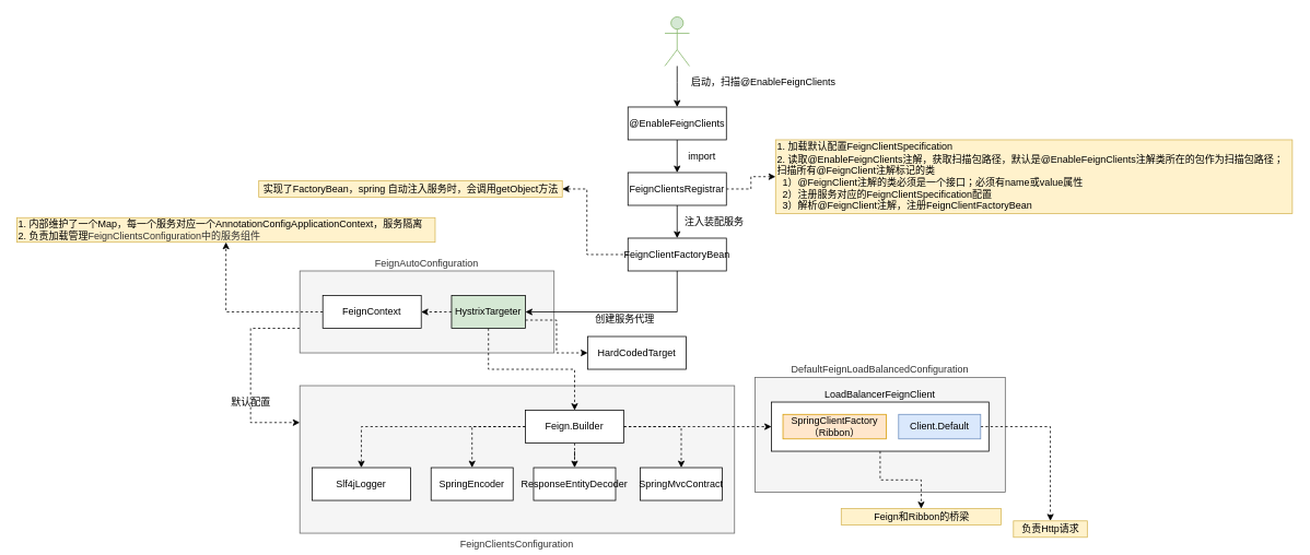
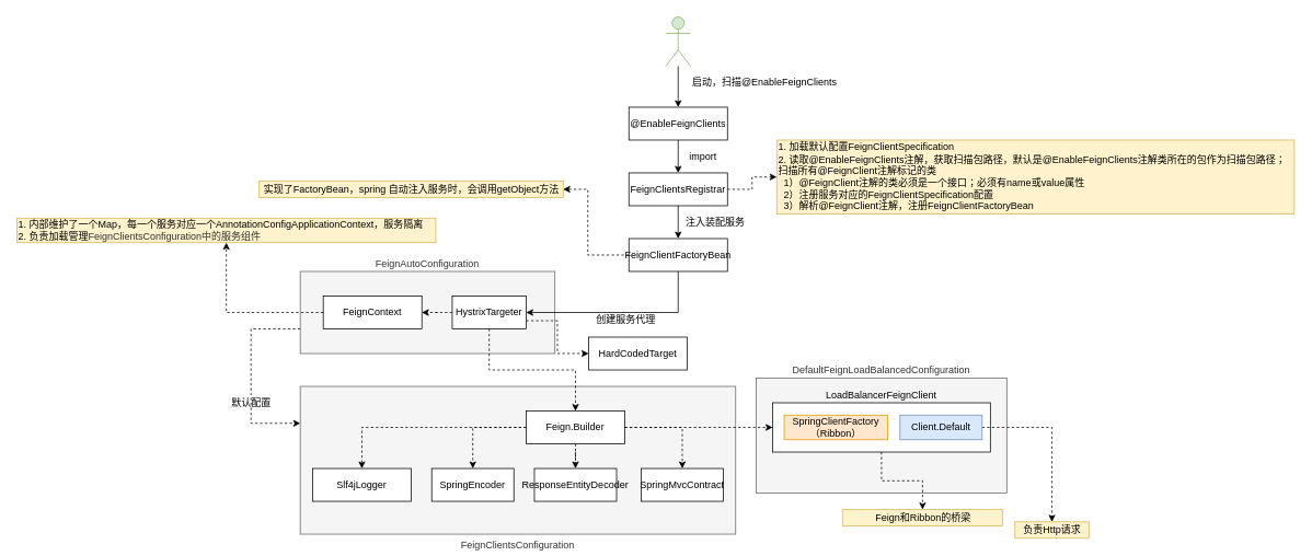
- <mxCell id="43" value="HystrixTargeter" style="rounded=0;whiteSpace=wrap;html=1;glass=0;fillColor=#d5e8d4;" parent="1" vertex="1"><mxGeometry x="550" y="360" width="90" height="40" as="geometry" /></mxCell>
+ <mxCell id="43" value="HystrixTargeter" style="rounded=0;whiteSpace=wrap;html=1;glass=0;" parent="1" vertex="1"><mxGeometry x="550" y="360" width="90" height="40" as="geometry" /></mxCell>
